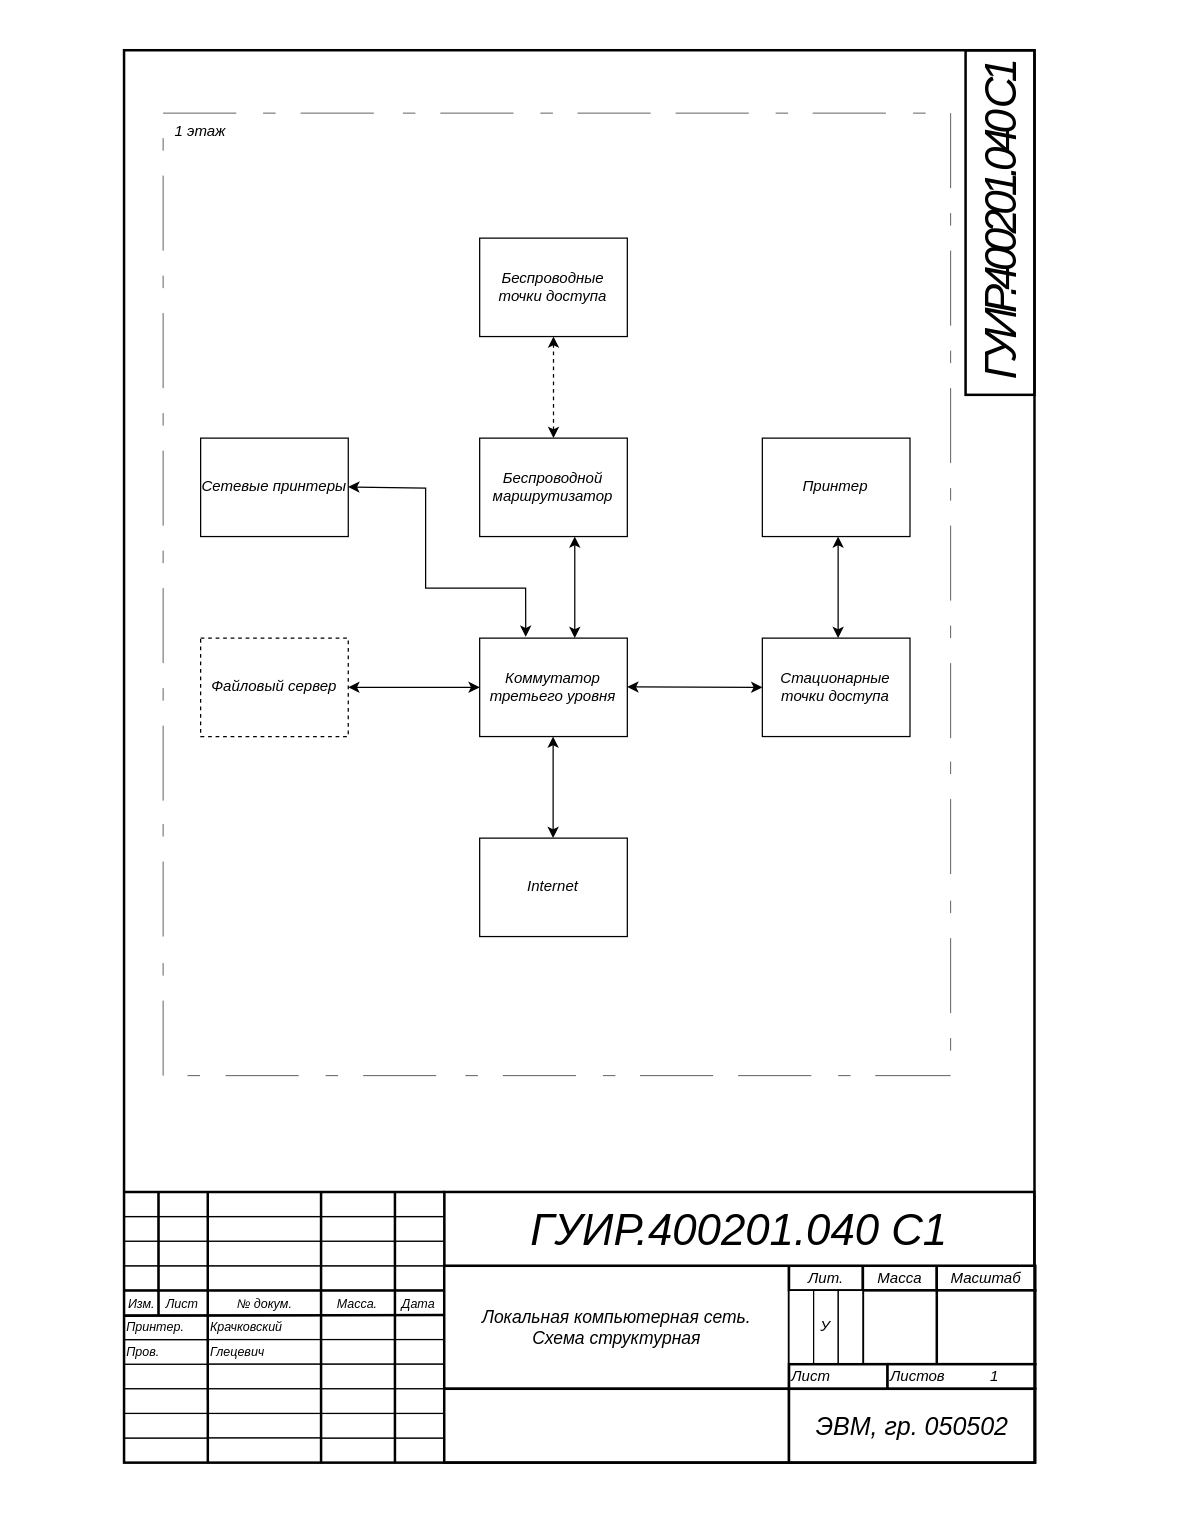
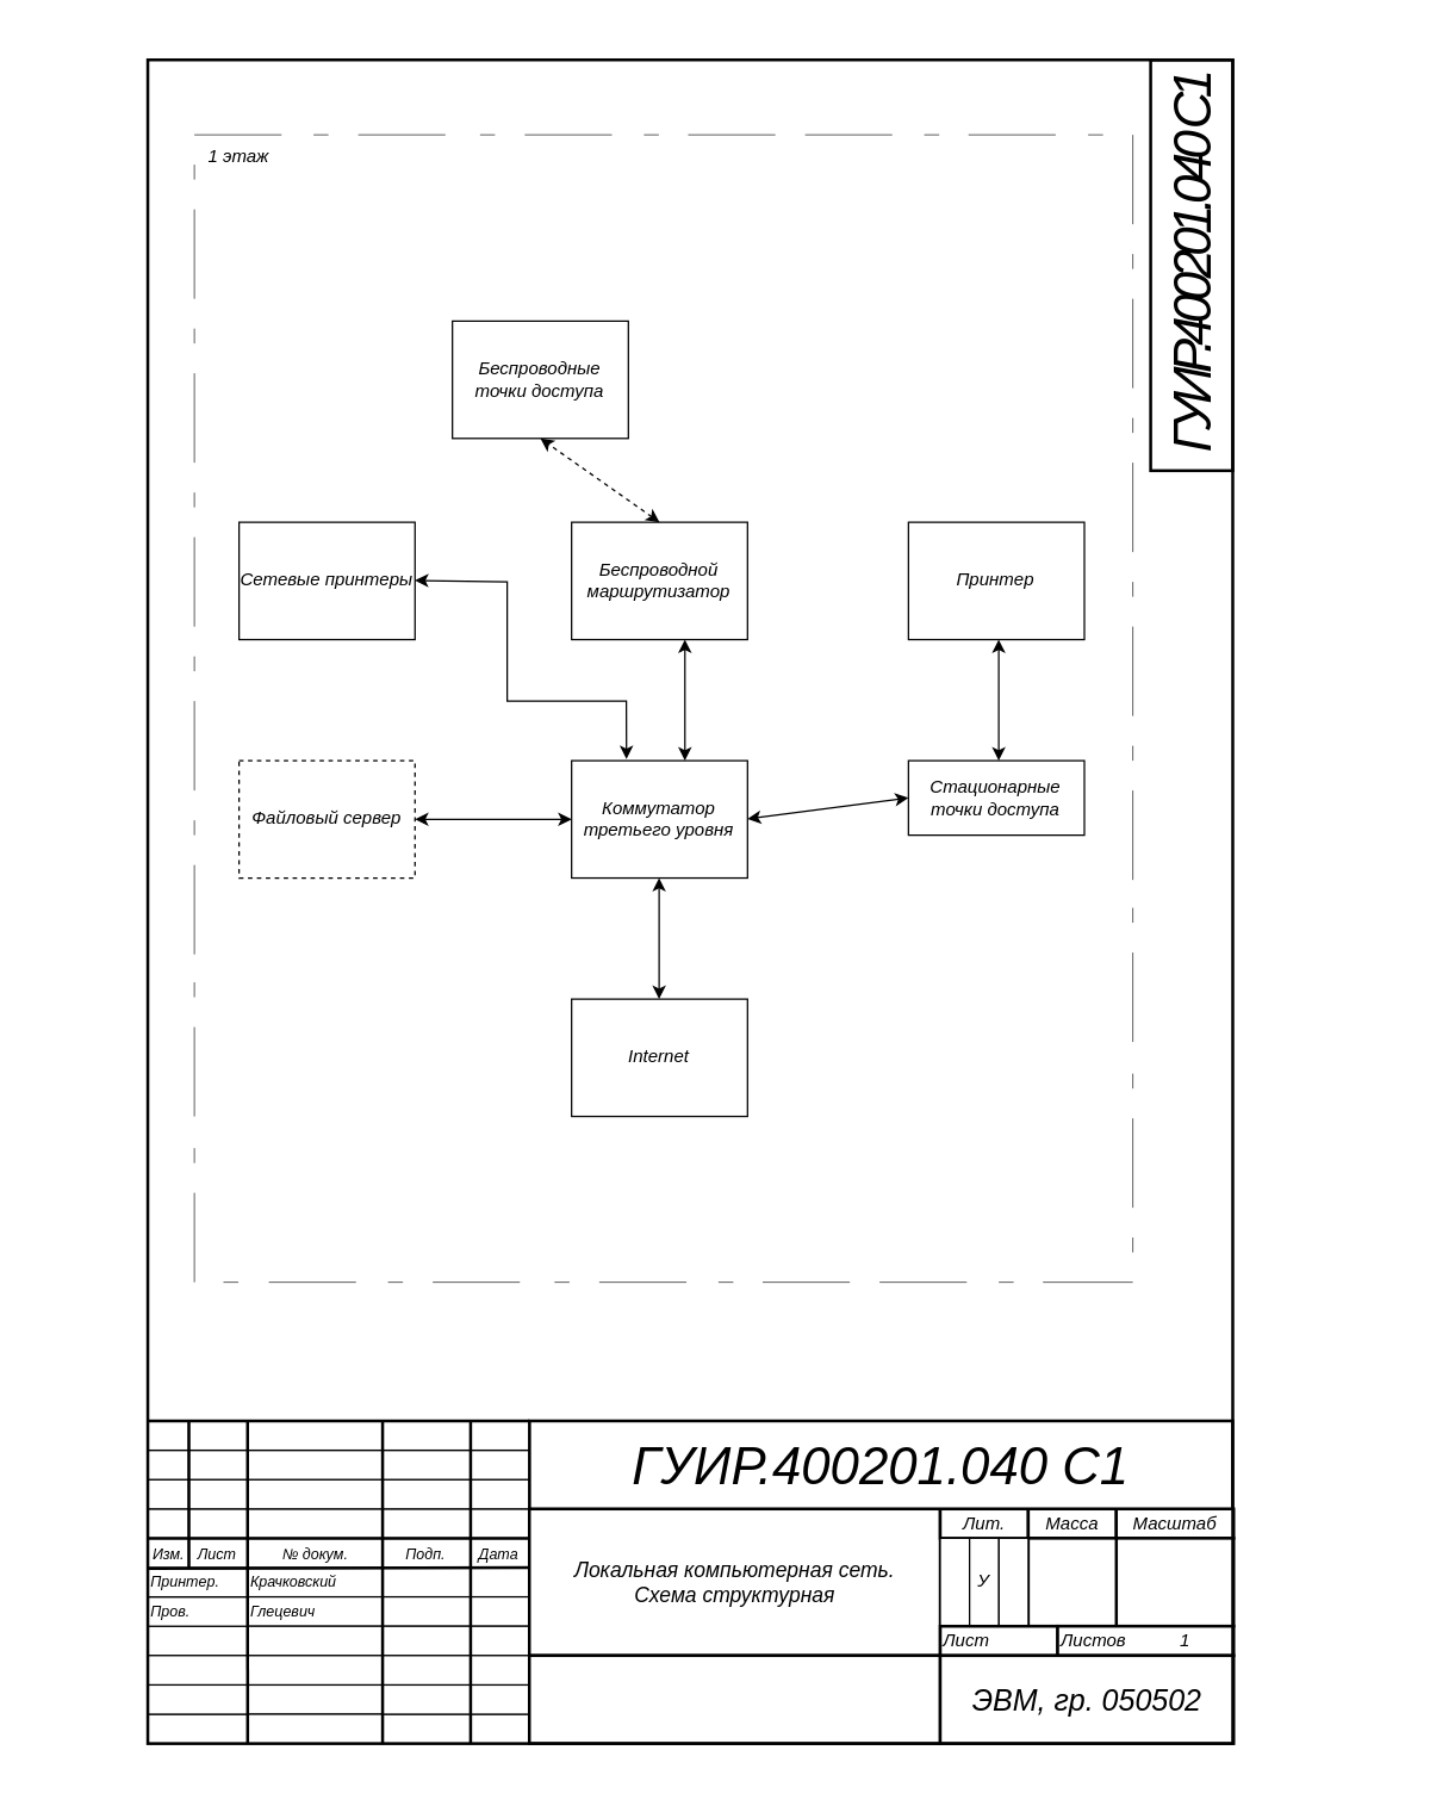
- <mxCell id="80" value="&lt;i style=&quot;&quot;&gt;&lt;font face=&quot;Arial&quot;&gt;Беспроводные точки доступа&lt;/font&gt;&lt;br&gt;&lt;/i&gt;" style="rounded=0;whiteSpace=wrap;html=1;aspect=fixed;" parent="77" vertex="1"><mxGeometry x="363.24" y="170" width="118.11" height="78.74" as="geometry" /></mxCell>
+ <mxCell id="80" value="&lt;i style=&quot;&quot;&gt;&lt;font face=&quot;Arial&quot;&gt;Беспроводные точки доступа&lt;/font&gt;&lt;br&gt;&lt;/i&gt;" style="rounded=0;whiteSpace=wrap;html=1;aspect=fixed;" parent="77" vertex="1"><mxGeometry x="283.24" y="195" width="118.11" height="78.74" as="geometry" /></mxCell>
- <mxCell id="81" value="&lt;i style=&quot;&quot;&gt;&lt;font face=&quot;Arial&quot;&gt;Стационарные точки доступа&lt;/font&gt;&lt;br&gt;&lt;/i&gt;" style="rounded=0;whiteSpace=wrap;html=1;aspect=fixed;" parent="77" vertex="1"><mxGeometry x="589.38" y="490" width="118.11" height="78.74" as="geometry" /></mxCell>
+ <mxCell id="81" value="&lt;i style=&quot;&quot;&gt;&lt;font face=&quot;Arial&quot;&gt;Стационарные точки доступа&lt;/font&gt;&lt;br&gt;&lt;/i&gt;" style="rounded=0;whiteSpace=wrap;html=1;aspect=fixed;" parent="77" vertex="1"><mxGeometry x="589.38" y="490" width="118.11" height="50" as="geometry" /></mxCell>
- <mxCell id="24" value="&lt;font style=&quot;font-size: 10px;&quot;&gt;Масса.&lt;/font&gt;" style="rounded=0;whiteSpace=wrap;html=1;fontFamily=Helvetica;fontStyle=2;align=center;" parent="2" vertex="1"><mxGeometry x="157.618" y="78.73" width="59.107" height="19.685" as="geometry" /></mxCell>
+ <mxCell id="24" value="&lt;font style=&quot;font-size: 10px;&quot;&gt;Подп.&lt;/font&gt;" style="rounded=0;whiteSpace=wrap;html=1;fontFamily=Helvetica;fontStyle=2;align=center;" parent="2" vertex="1"><mxGeometry x="157.618" y="78.73" width="59.107" height="19.685" as="geometry" /></mxCell>
